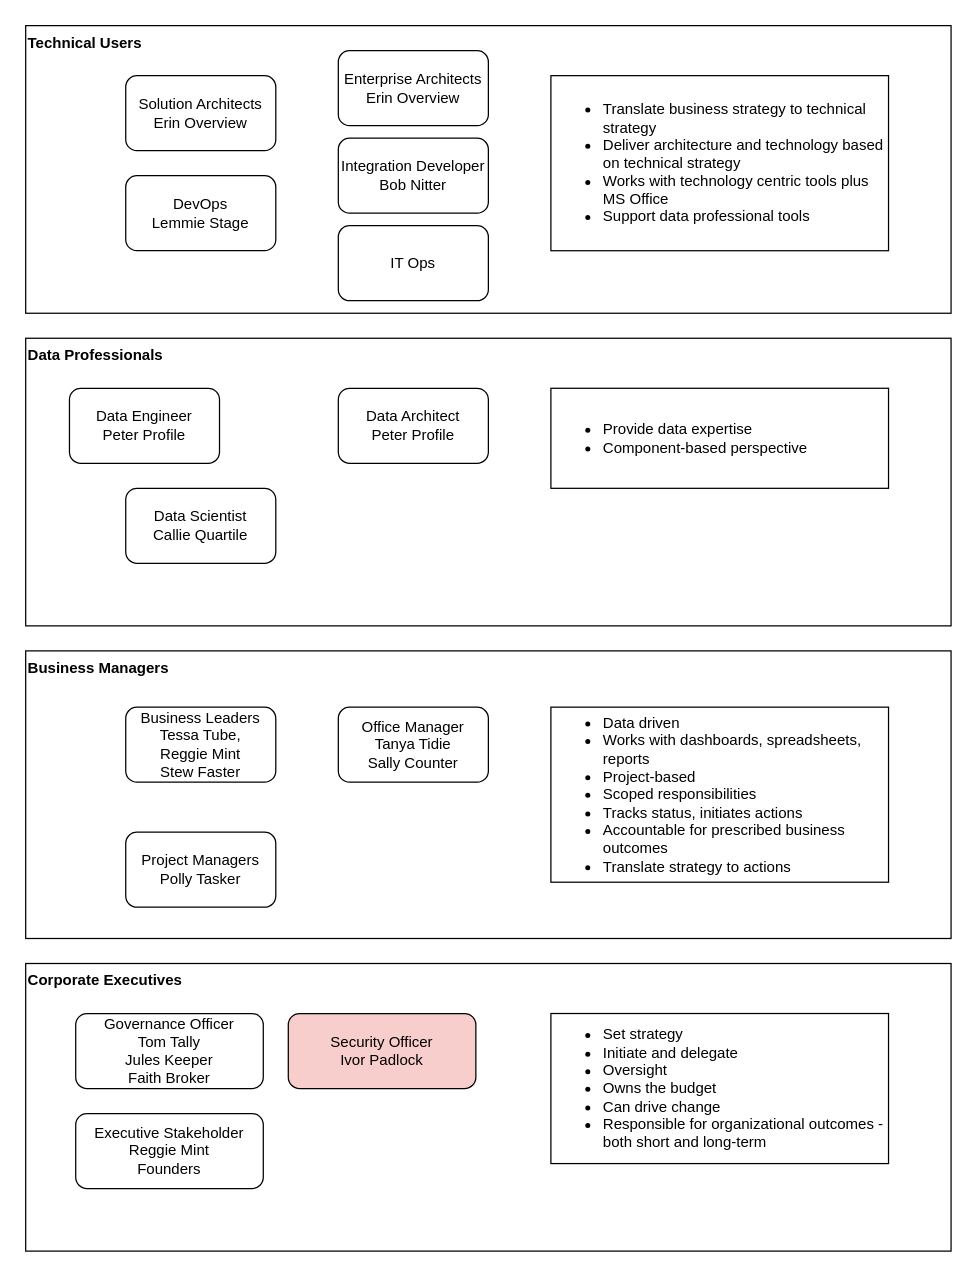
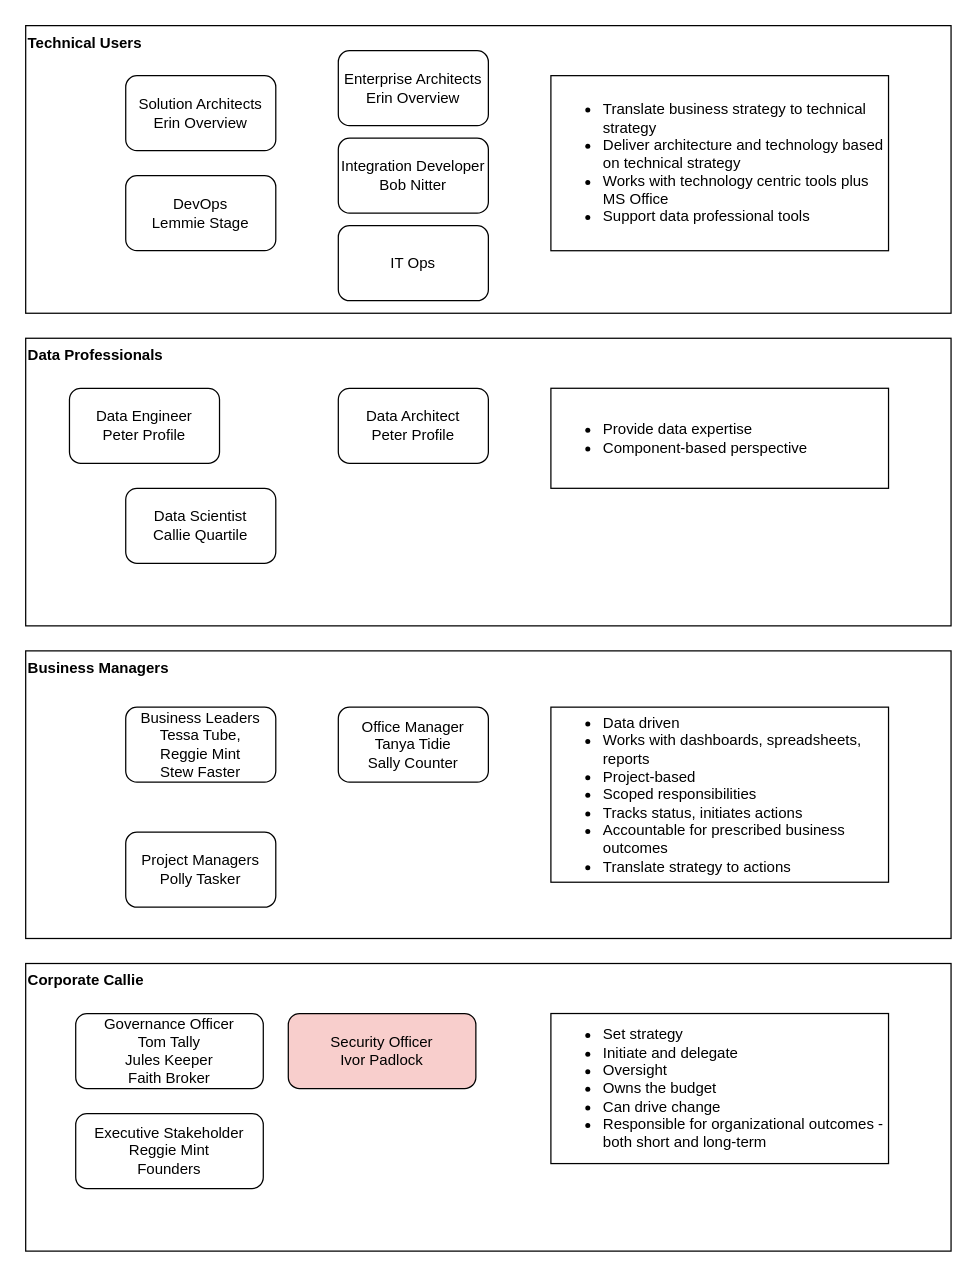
- <mxCell id="5" value="Corporate Executives" style="rounded=0;whiteSpace=wrap;html=1;fontStyle=1;verticalAlign=top;align=left;" parent="1" vertex="1"><mxGeometry x="20" y="770" width="740" height="230" as="geometry" /></mxCell>
+ <mxCell id="5" value="Corporate Callie" style="rounded=0;whiteSpace=wrap;html=1;fontStyle=1;verticalAlign=top;align=left;" parent="1" vertex="1"><mxGeometry x="20" y="770" width="740" height="230" as="geometry" /></mxCell>
